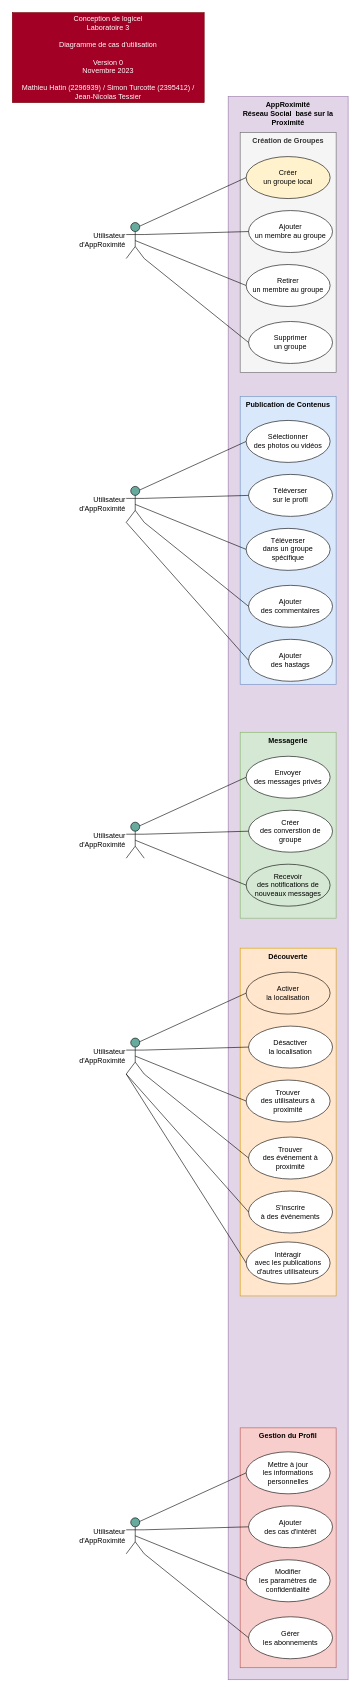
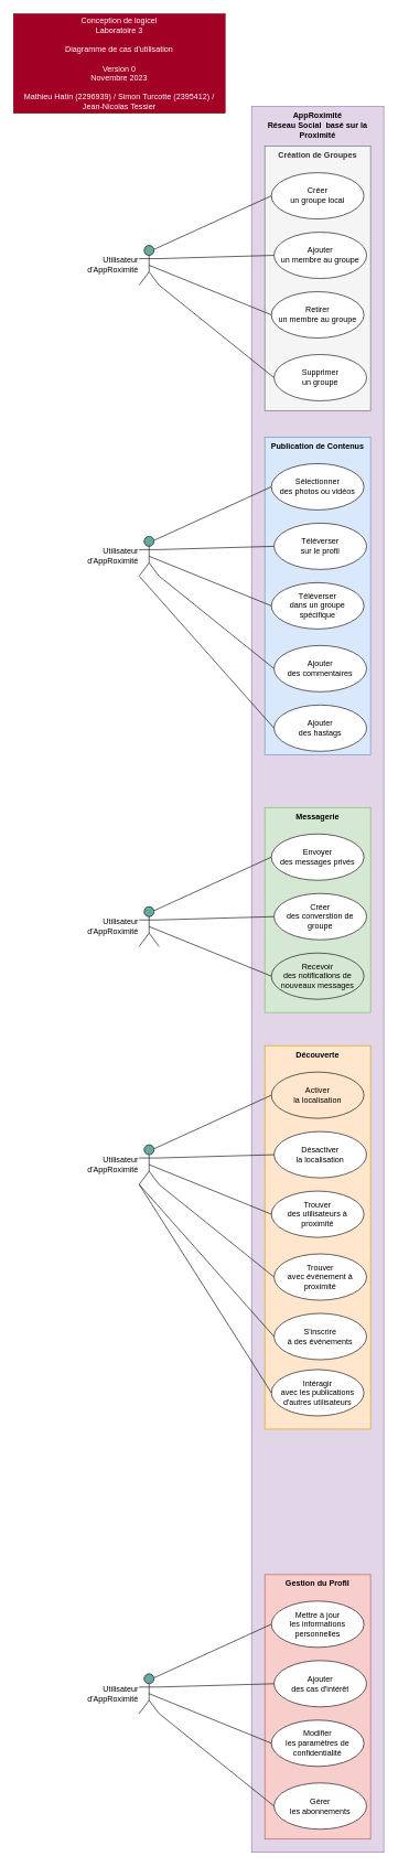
- <mxCell id="7" value="Créer &lt;br&gt;un groupe local" style="ellipse;whiteSpace=wrap;html=1;fillColor=#fff2cc;" parent="1" vertex="1"><mxGeometry x="410" y="260" width="140" height="70" as="geometry" /></mxCell>
+ <mxCell id="7" value="Créer &lt;br&gt;un groupe local" style="ellipse;whiteSpace=wrap;html=1;" parent="1" vertex="1"><mxGeometry x="410" y="260" width="140" height="70" as="geometry" /></mxCell>
- <mxCell id="39" value="Trouver&lt;br style=&quot;border-color: var(--border-color);&quot;&gt;des événement à proximité" style="ellipse;whiteSpace=wrap;html=1;" parent="1" vertex="1"><mxGeometry x="414" y="1895" width="140" height="70" as="geometry" /></mxCell>
+ <mxCell id="39" value="Trouver&lt;br style=&quot;border-color: var(--border-color);&quot;&gt;avec événement à proximité" style="ellipse;whiteSpace=wrap;html=1;" parent="1" vertex="1"><mxGeometry x="414" y="1895" width="140" height="70" as="geometry" /></mxCell>
